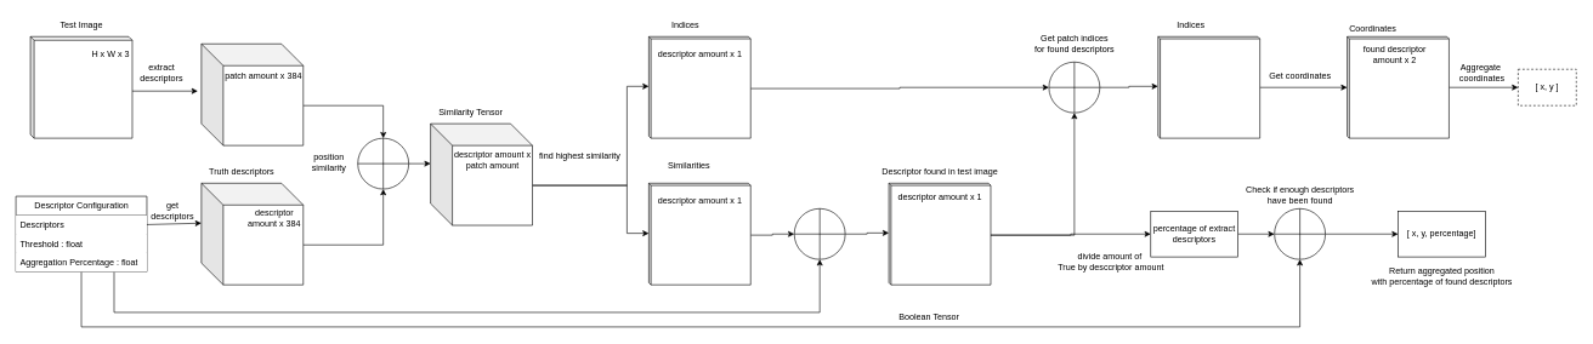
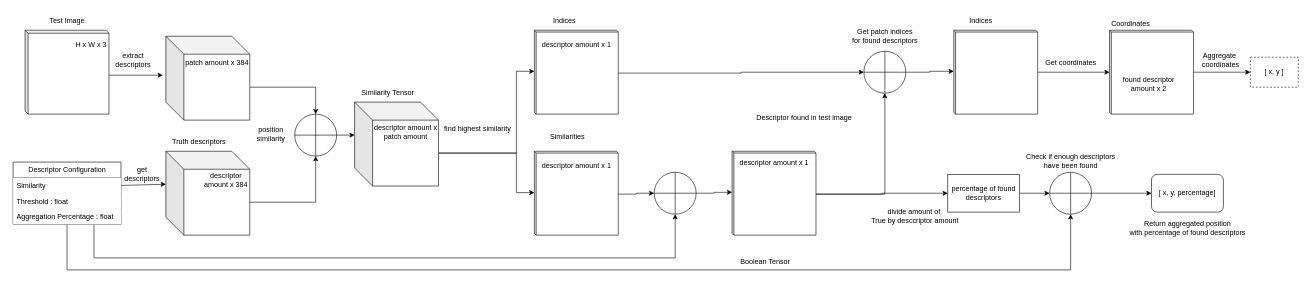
- <mxCell id="57" value="found descriptor &lt;br&gt;amount x 2" style="text;html=1;align=center;verticalAlign=middle;resizable=0;points=[];autosize=1;strokeColor=none;fillColor=none;" vertex="1" parent="1"><mxGeometry x="1860" y="55" width="110" height="40" as="geometry" /></mxCell>
+ <mxCell id="57" value="found descriptor &lt;br&gt;amount x 2" style="text;html=1;align=center;verticalAlign=middle;resizable=0;points=[];autosize=1;strokeColor=none;fillColor=none;" vertex="1" parent="1"><mxGeometry x="1860" y="120" width="110" height="40" as="geometry" /></mxCell>
- <mxCell id="45" value="Descriptor found in test image" style="text;html=1;align=center;verticalAlign=middle;resizable=0;points=[];autosize=1;strokeColor=none;fillColor=none;" vertex="1" parent="1"><mxGeometry x="1200" y="222" width="180" height="30" as="geometry" /></mxCell>
+ <mxCell id="45" value="Descriptor found in test image" style="text;html=1;align=center;verticalAlign=middle;resizable=0;points=[];autosize=1;strokeColor=none;fillColor=none;" vertex="1" parent="1"><mxGeometry x="1250" y="182" width="180" height="30" as="geometry" /></mxCell>
- <mxCell id="7" value="Descriptors" style="text;strokeColor=none;fillColor=default;align=left;verticalAlign=top;spacingLeft=4;spacingRight=4;overflow=hidden;rotatable=0;points=[[0,0.5],[1,0.5]];portConstraint=eastwest;whiteSpace=wrap;html=1;" vertex="1" parent="6"><mxGeometry y="26" width="180" height="26" as="geometry" /></mxCell>
+ <mxCell id="7" value="Similarity" style="text;strokeColor=none;fillColor=default;align=left;verticalAlign=top;spacingLeft=4;spacingRight=4;overflow=hidden;rotatable=0;points=[[0,0.5],[1,0.5]];portConstraint=eastwest;whiteSpace=wrap;html=1;" vertex="1" parent="6"><mxGeometry y="26" width="180" height="26" as="geometry" /></mxCell>
- <mxCell id="64" value="percentage of extract descriptors" style="whiteSpace=wrap;html=1;" vertex="1" parent="1"><mxGeometry x="1580" y="290.5" width="120" height="63" as="geometry" /></mxCell>
+ <mxCell id="64" value="percentage of found descriptors" style="whiteSpace=wrap;html=1;" vertex="1" parent="1"><mxGeometry x="1580" y="290.5" width="120" height="63" as="geometry" /></mxCell>
- <mxCell id="66" value="[ x, y, percentage]" style="whiteSpace=wrap;html=1;" vertex="1" parent="1"><mxGeometry x="1920" y="290.5" width="120" height="63" as="geometry" /></mxCell>
+ <mxCell id="66" value="[ x, y, percentage]" style="whiteSpace=wrap;html=1;rounded=1;" vertex="1" parent="1"><mxGeometry x="1920" y="290.5" width="120" height="63" as="geometry" /></mxCell>
